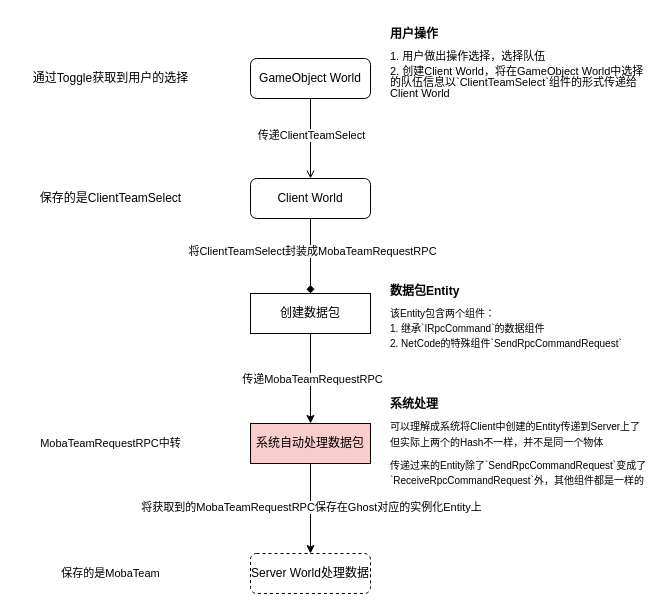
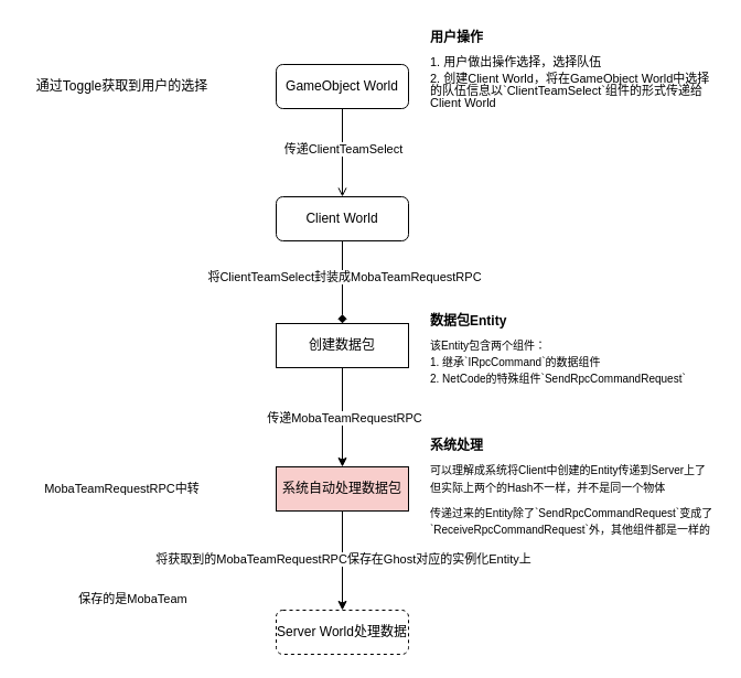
- <mxCell id="18" value="保存的是ClientTeamSelect" style="text;html=1;align=center;verticalAlign=middle;resizable=0;points=[];autosize=1;strokeColor=none;fillColor=none;" vertex="1" parent="1"><mxGeometry x="30" y="183" width="160" height="30" as="geometry" /></mxCell>
- <mxCell id="21" value="&lt;span style=&quot;font-size: 11px; background-color: rgb(255, 255, 255);&quot;&gt;保存的是MobaTeam&lt;/span&gt;" style="text;html=1;align=center;verticalAlign=middle;resizable=0;points=[];autosize=1;strokeColor=none;fillColor=none;" vertex="1" parent="1"><mxGeometry x="50" y="558" width="120" height="30" as="geometry" /></mxCell>
+ <mxCell id="21" value="&lt;span style=&quot;font-size: 11px; background-color: rgb(255, 255, 255);&quot;&gt;保存的是MobaTeam&lt;/span&gt;" style="text;html=1;align=center;verticalAlign=middle;resizable=0;points=[];autosize=1;strokeColor=none;fillColor=none;" vertex="1" parent="1"><mxGeometry x="60" y="528" width="120" height="30" as="geometry" /></mxCell>
